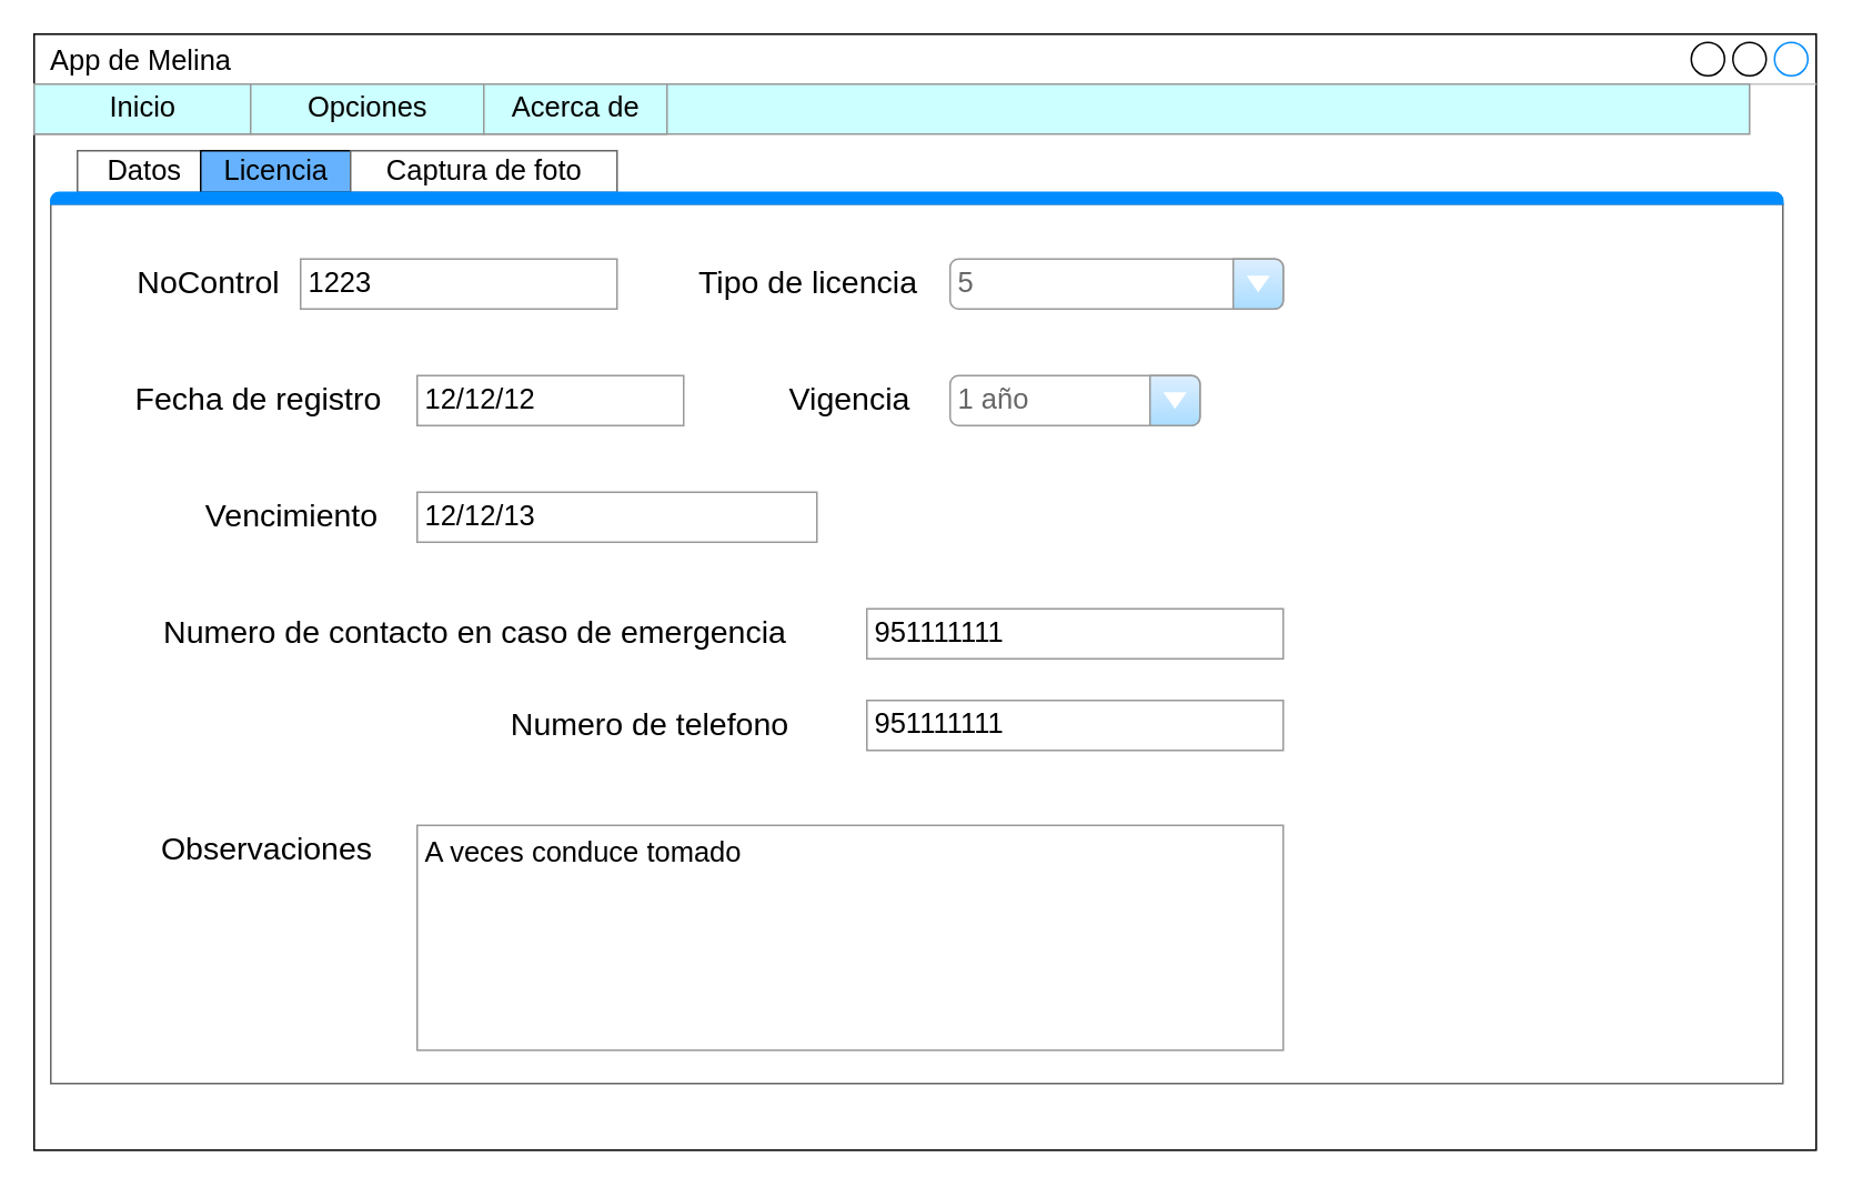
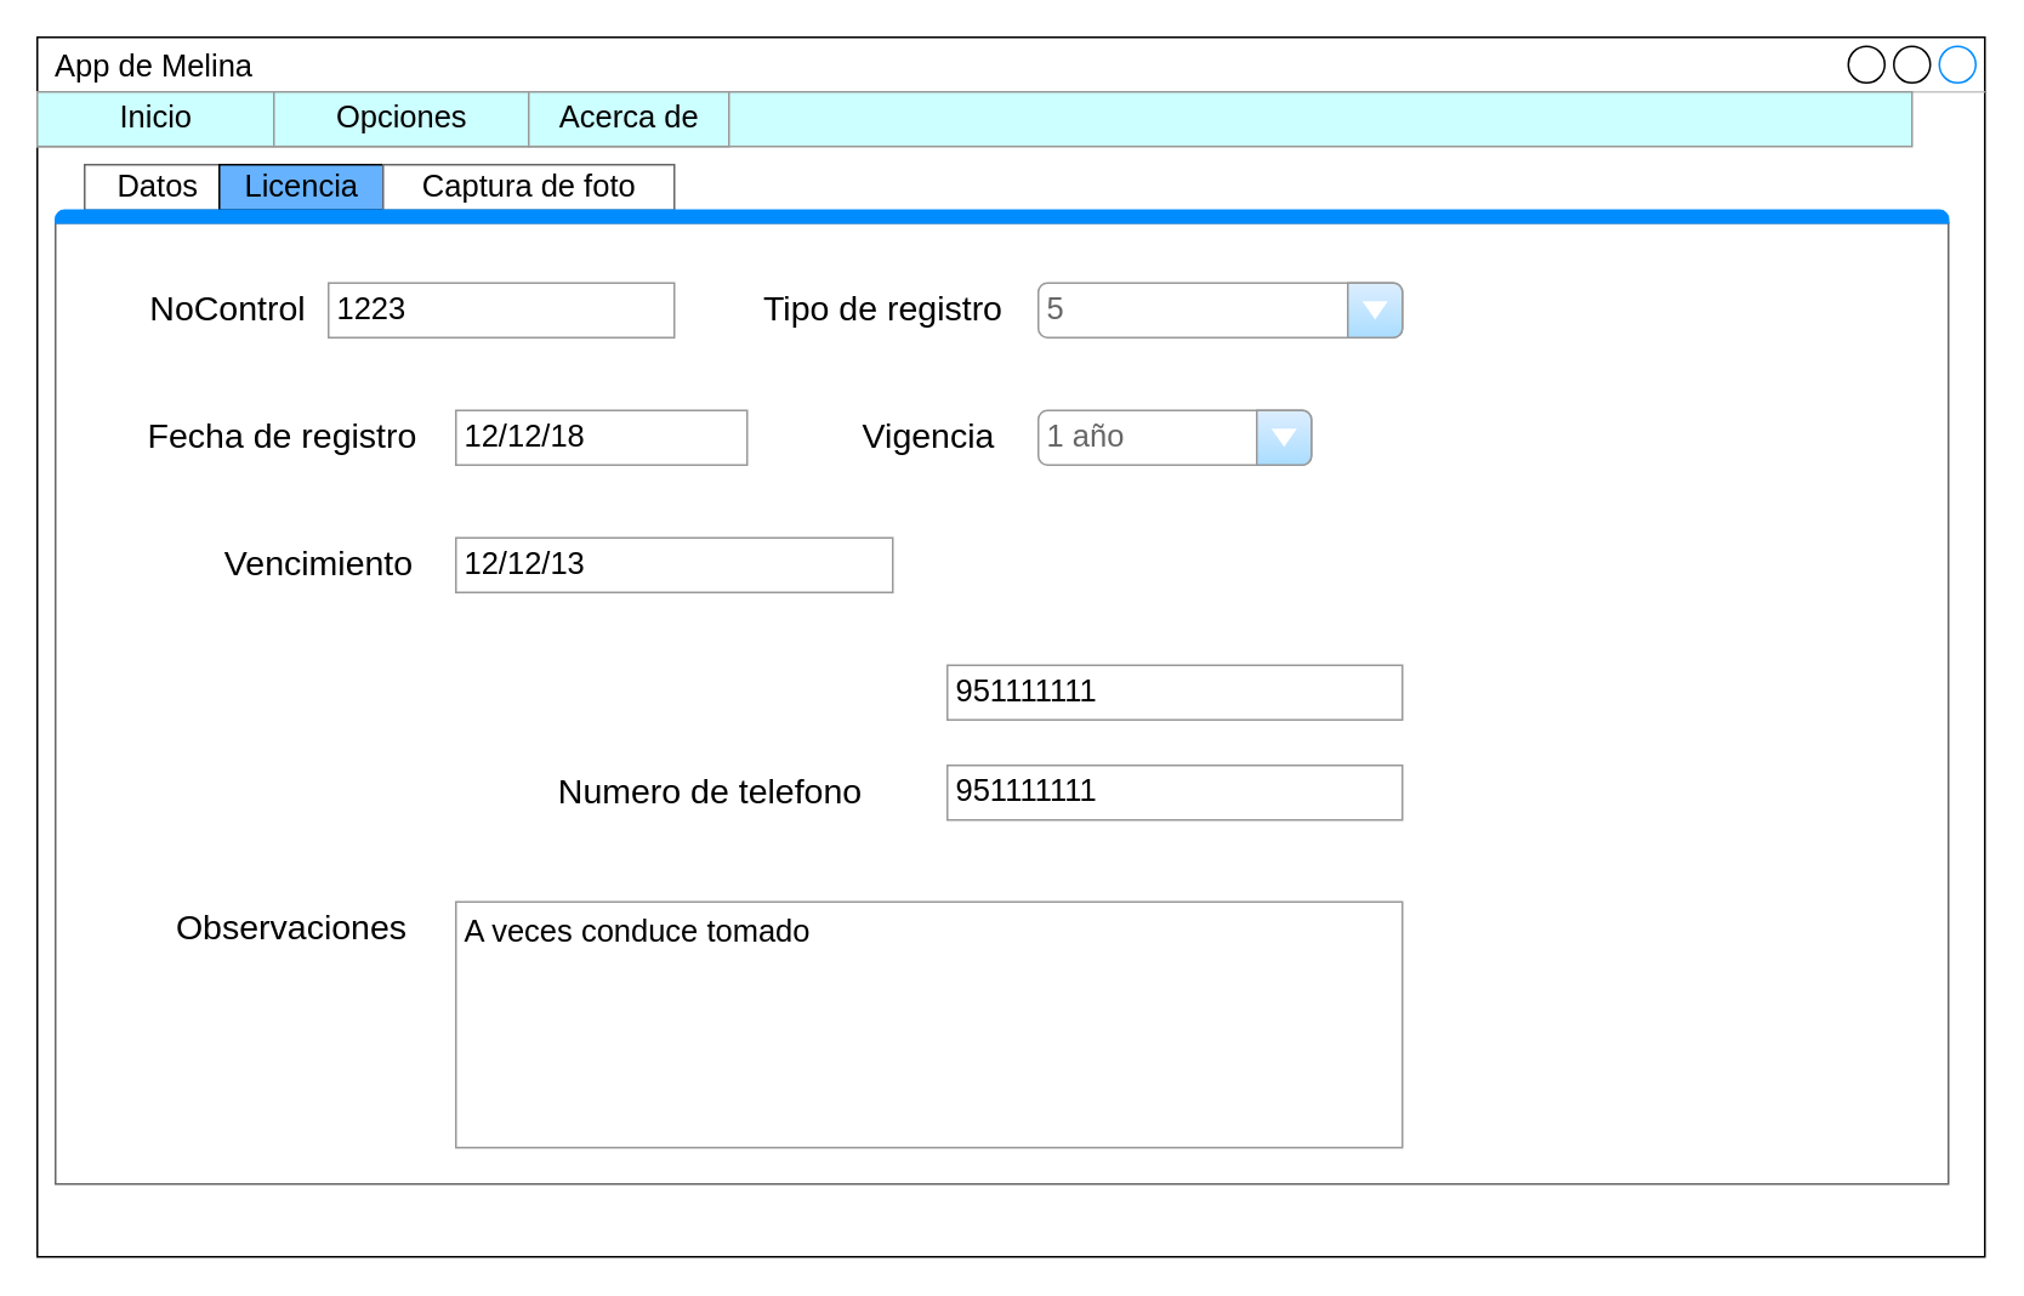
- <mxCell id="10" value="Tipo de licencia" style="text;html=1;strokeColor=none;fillColor=none;align=center;verticalAlign=middle;whiteSpace=wrap;rounded=0;fontColor=#000000;fontSize=19;" vertex="1" parent="3"><mxGeometry x="370" y="70" width="170" height="20" as="geometry" /></mxCell>
+ <mxCell id="10" value="Tipo de registro" style="text;html=1;strokeColor=none;fillColor=none;align=center;verticalAlign=middle;whiteSpace=wrap;rounded=0;fontColor=#000000;fontSize=19;" vertex="1" parent="3"><mxGeometry x="370" y="70" width="170" height="20" as="geometry" /></mxCell>
- <mxCell id="13" value="12/12/12" style="strokeWidth=1;shadow=0;dashed=0;align=center;html=1;shape=mxgraph.mockup.forms.pwField;strokeColor=#999999;mainText=;align=left;fontColor=#000000;fontSize=17;spacingLeft=3;" vertex="1" parent="3"><mxGeometry x="220" y="135" width="160" height="30" as="geometry" /></mxCell>
+ <mxCell id="13" value="12/12/18" style="strokeWidth=1;shadow=0;dashed=0;align=center;html=1;shape=mxgraph.mockup.forms.pwField;strokeColor=#999999;mainText=;align=left;fontColor=#000000;fontSize=17;spacingLeft=3;" vertex="1" parent="3"><mxGeometry x="220" y="135" width="160" height="30" as="geometry" /></mxCell>
- <mxCell id="18" value="Numero de contacto en caso de emergencia" style="text;html=1;strokeColor=none;fillColor=none;align=center;verticalAlign=middle;whiteSpace=wrap;rounded=0;fontColor=#000000;fontSize=19;" vertex="1" parent="3"><mxGeometry x="60" y="280" width="390" height="20" as="geometry" /></mxCell>
